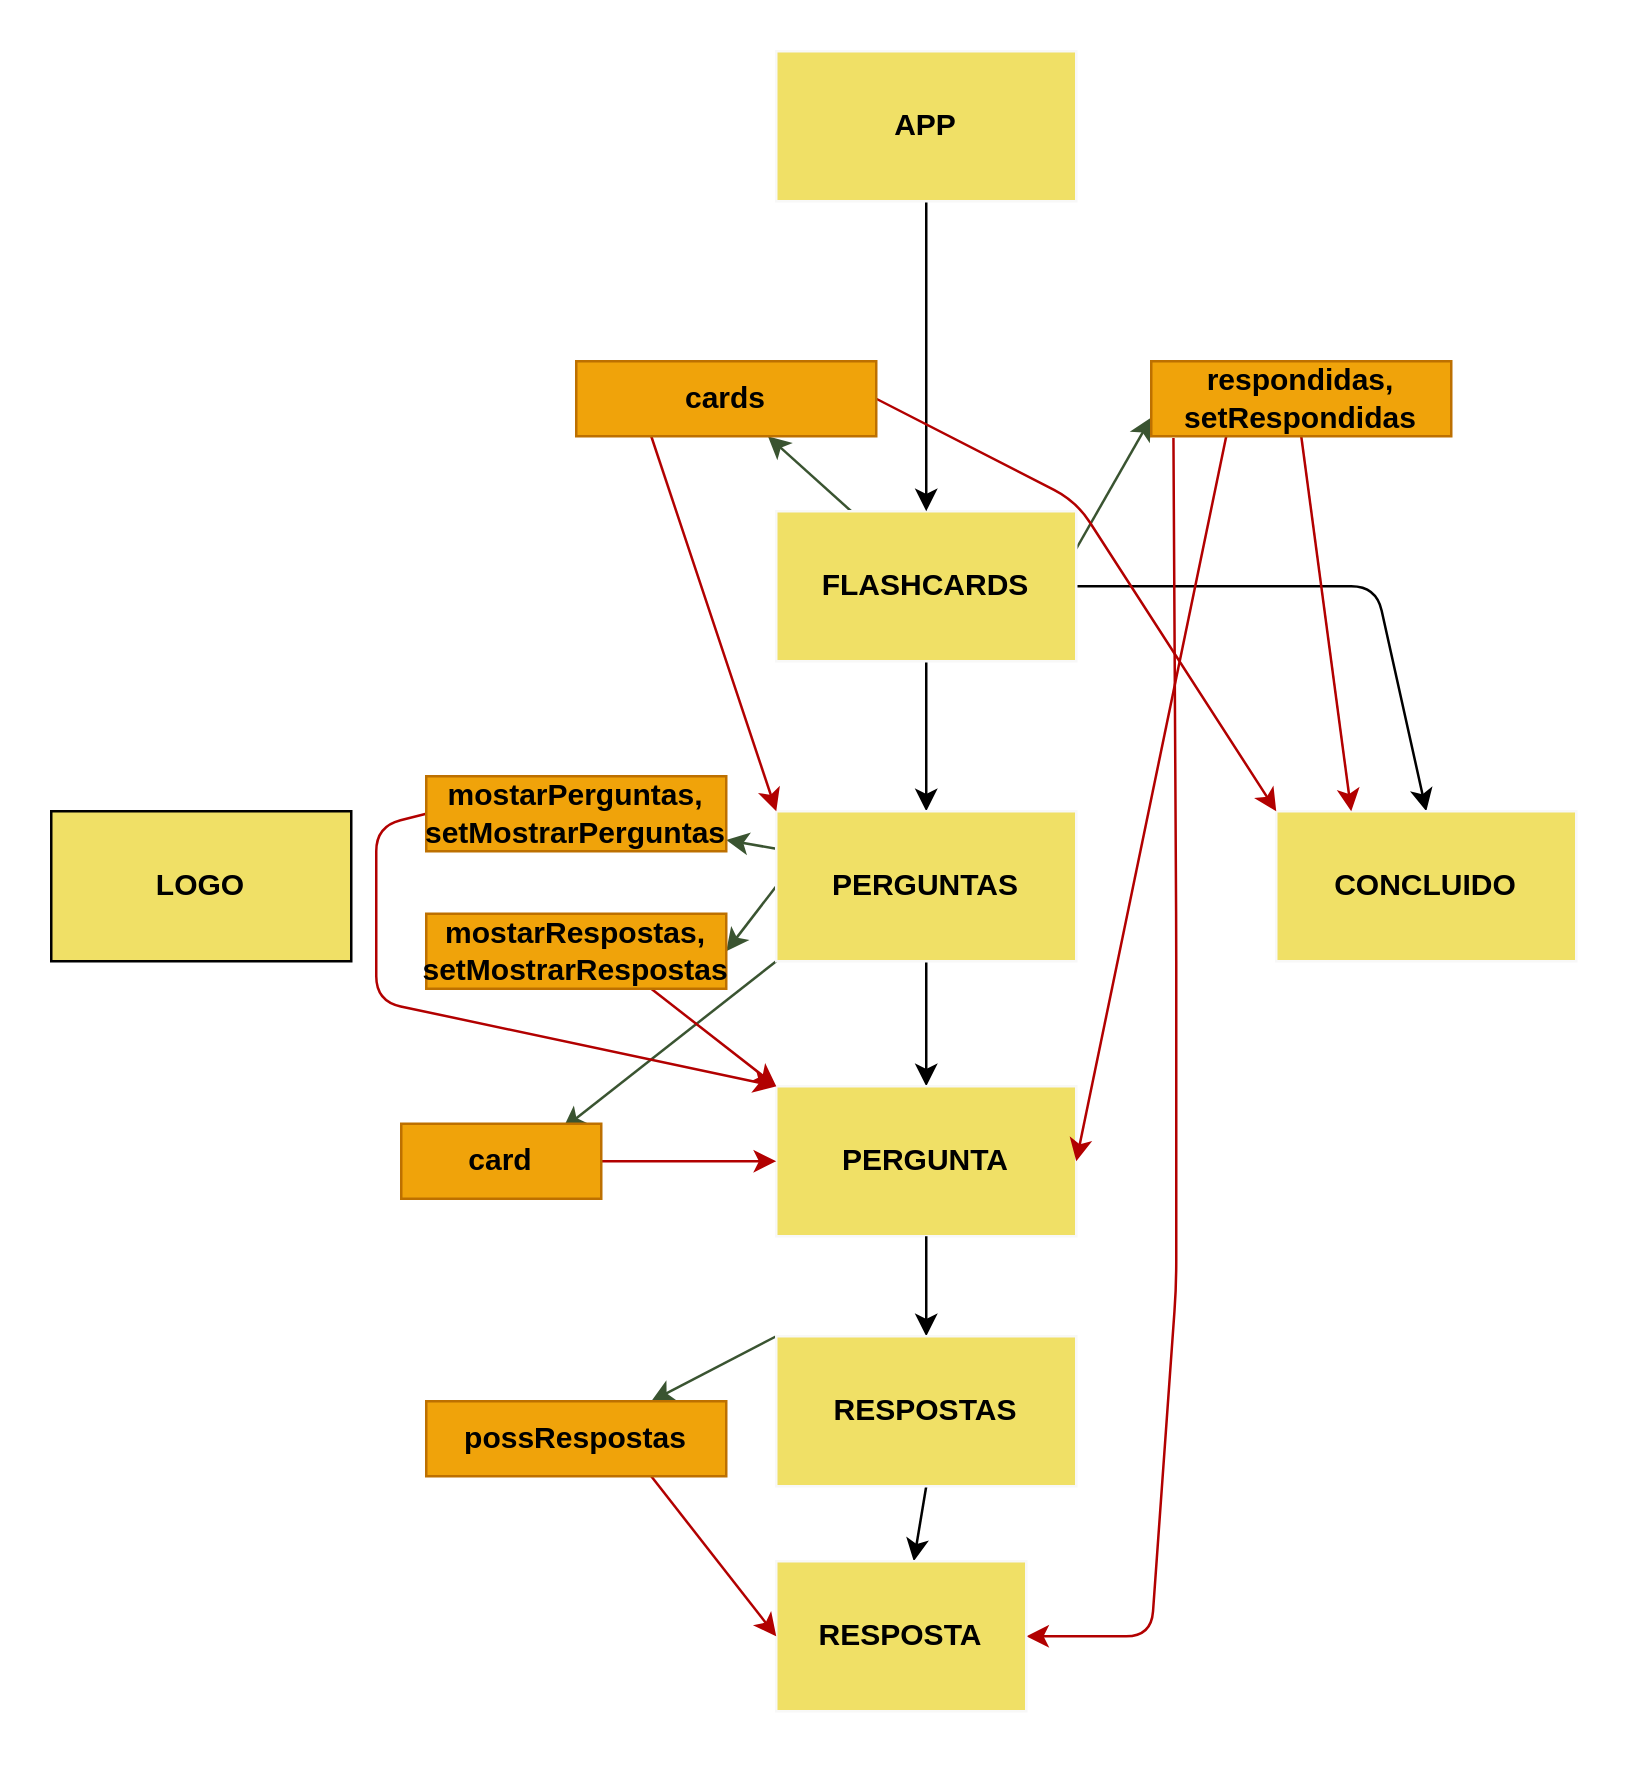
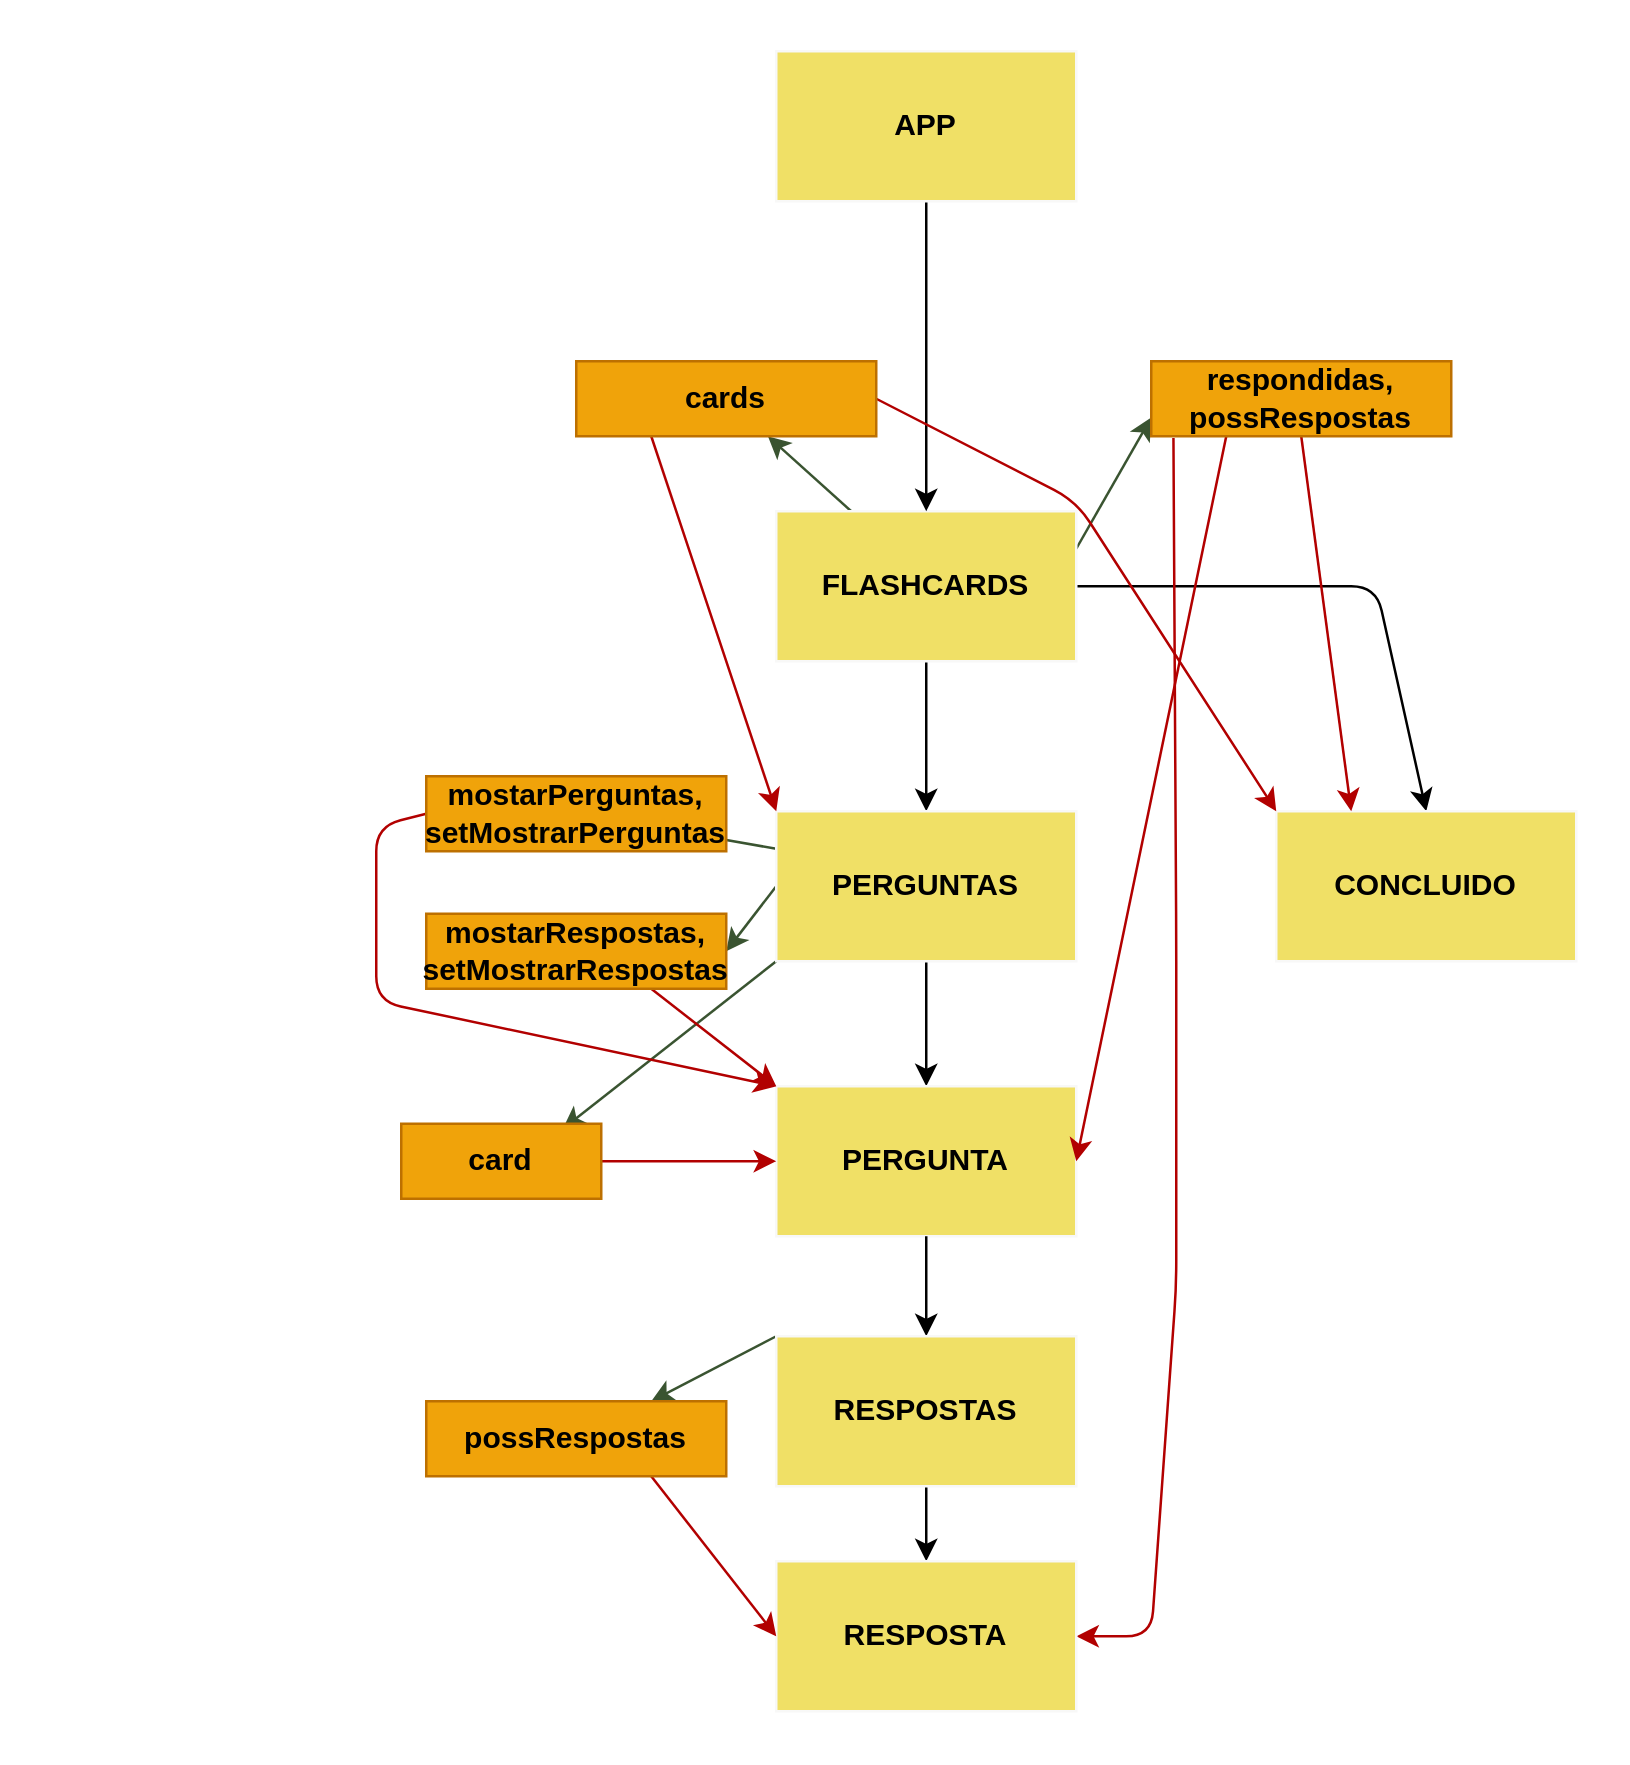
- <mxCell id="18" value="respondidas, setRespondidas" style="rounded=0;whiteSpace=wrap;html=1;strokeColor=#BD7000;fontColor=#000000;fillColor=#f0a30a;fontStyle=1" parent="1" vertex="1"><mxGeometry x="460" y="144" width="120" height="30" as="geometry" /></mxCell>
+ <mxCell id="18" value="respondidas, possRespostas" style="rounded=0;whiteSpace=wrap;html=1;strokeColor=#BD7000;fontColor=#000000;fillColor=#f0a30a;fontStyle=1" parent="1" vertex="1"><mxGeometry x="460" y="144" width="120" height="30" as="geometry" /></mxCell>
- <mxCell id="10" style="edgeStyle=none;html=1;exitX=0;exitY=0.25;exitDx=0;exitDy=0;fillColor=#6d8764;strokeColor=#3A5431;" edge="1" parent="1" source="12" target="34"><mxGeometry relative="1" as="geometry" /></mxCell>
+ <mxCell id="10" style="edgeStyle=none;html=1;exitX=0;exitY=0.25;exitDx=0;exitDy=0;fillColor=#6d8764;strokeColor=#3A5431;endArrow=none;" edge="1" parent="1" source="12" target="34"><mxGeometry relative="1" as="geometry" /></mxCell>
- <mxCell id="7" value="LOGO" style="rounded=0;whiteSpace=wrap;html=1;fillColor=#f0e066;gradientColor=none;fontColor=#000000;fontStyle=1" parent="1" vertex="1"><mxGeometry x="20" y="324" width="120" height="60" as="geometry" /></mxCell>
- <mxCell id="23" value="RESPOSTA" style="rounded=0;whiteSpace=wrap;html=1;strokeColor=#f8f8f7;fontColor=#000000;fillColor=#f0e066;gradientColor=none;fontStyle=1" parent="1" vertex="1"><mxGeometry x="310" y="624" width="100" height="60" as="geometry" /></mxCell>
+ <mxCell id="23" value="RESPOSTA" style="rounded=0;whiteSpace=wrap;html=1;strokeColor=#f8f8f7;fontColor=#000000;fillColor=#f0e066;gradientColor=none;fontStyle=1" parent="1" vertex="1"><mxGeometry x="310" y="624" width="120" height="60" as="geometry" /></mxCell>
